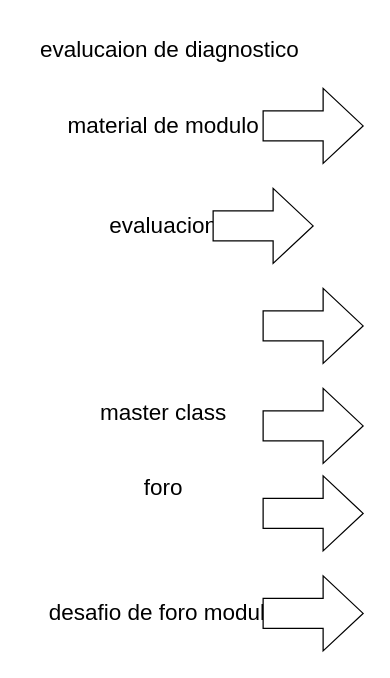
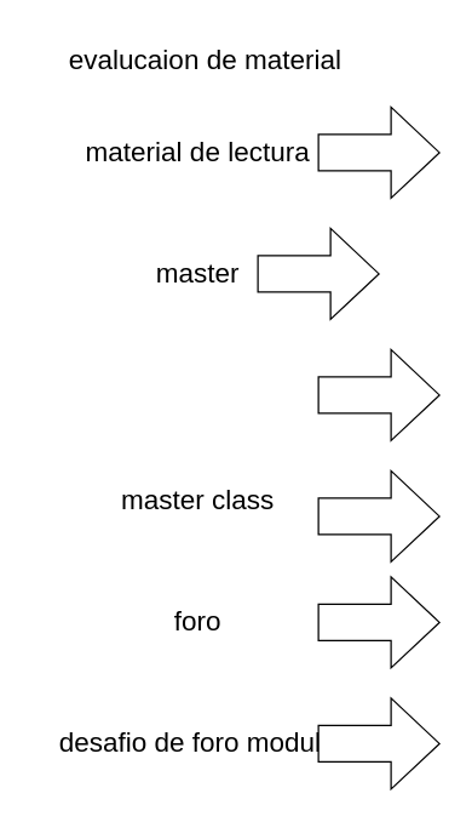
- <mxCell id="2" value="&lt;font style=&quot;font-size: 18px;&quot;&gt;evalucaion de diagnostico&lt;br&gt;&lt;br&gt;&lt;/font&gt;" style="text;html=1;align=center;verticalAlign=middle;resizable=0;points=[];autosize=1;strokeColor=none;fillColor=none;" vertex="1" parent="1"><mxGeometry x="20" y="20" width="230" height="60" as="geometry" /></mxCell>
+ <mxCell id="2" value="&lt;font style=&quot;font-size: 18px;&quot;&gt;evalucaion de material&lt;br&gt;&lt;br&gt;&lt;/font&gt;" style="text;html=1;align=center;verticalAlign=middle;resizable=0;points=[];autosize=1;strokeColor=none;fillColor=none;" vertex="1" parent="1"><mxGeometry x="20" y="20" width="230" height="60" as="geometry" /></mxCell>
- <mxCell id="3" value="material de modulo&lt;br&gt;" style="text;html=1;align=center;verticalAlign=middle;resizable=0;points=[];autosize=1;strokeColor=none;fillColor=none;fontSize=18;" vertex="1" parent="1"><mxGeometry x="45" y="80" width="170" height="40" as="geometry" /></mxCell>
+ <mxCell id="3" value="material de lectura&lt;br&gt;" style="text;html=1;align=center;verticalAlign=middle;resizable=0;points=[];autosize=1;strokeColor=none;fillColor=none;fontSize=18;" vertex="1" parent="1"><mxGeometry x="45" y="80" width="170" height="40" as="geometry" /></mxCell>
- <mxCell id="4" value="evaluacion&lt;br&gt;" style="text;html=1;align=center;verticalAlign=middle;resizable=0;points=[];autosize=1;strokeColor=none;fillColor=none;fontSize=18;" vertex="1" parent="1"><mxGeometry x="75" y="160" width="110" height="40" as="geometry" /></mxCell>
+ <mxCell id="4" value="master&lt;br&gt;" style="text;html=1;align=center;verticalAlign=middle;resizable=0;points=[];autosize=1;strokeColor=none;fillColor=none;fontSize=18;" vertex="1" parent="1"><mxGeometry x="75" y="160" width="110" height="40" as="geometry" /></mxCell>
- <mxCell id="6" value="foro" style="text;html=1;align=center;verticalAlign=middle;resizable=0;points=[];autosize=1;strokeColor=none;fillColor=none;fontSize=18;" vertex="1" parent="1"><mxGeometry x="105" y="370" width="50" height="40" as="geometry" /></mxCell>
+ <mxCell id="6" value="foro" style="text;html=1;align=center;verticalAlign=middle;resizable=0;points=[];autosize=1;strokeColor=none;fillColor=none;fontSize=18;" vertex="1" parent="1"><mxGeometry x="105" y="390" width="50" height="40" as="geometry" /></mxCell>
